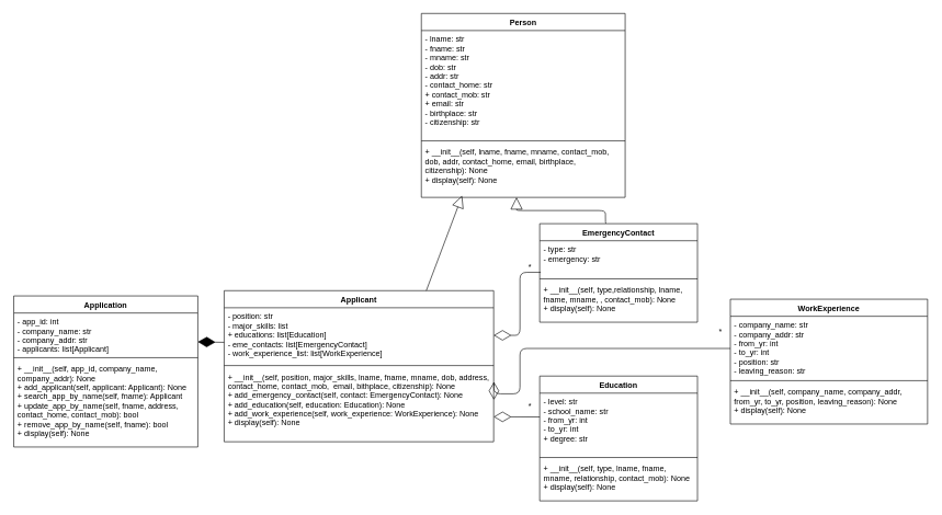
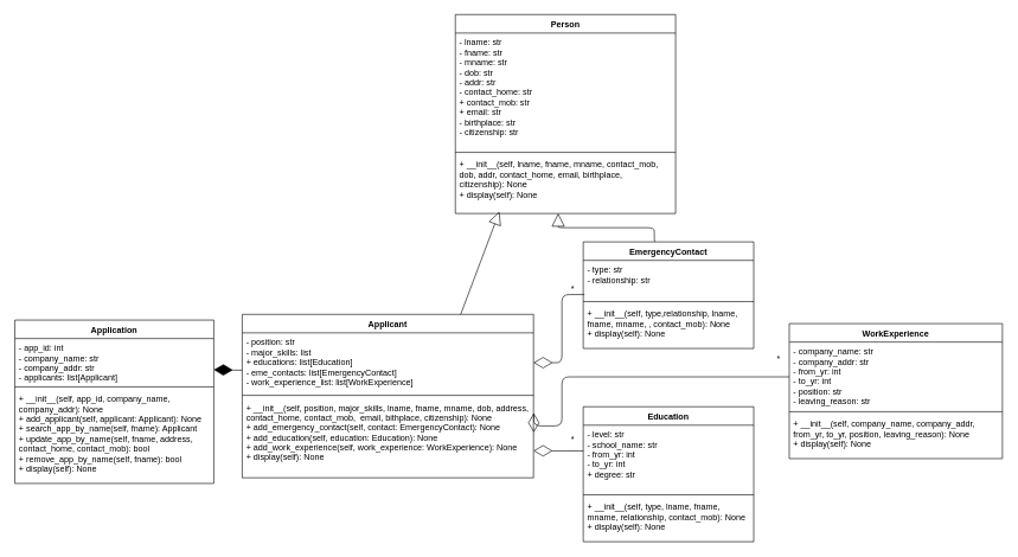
- <mxCell id="19" value="- type: str&#10;- emergency: str" style="text;strokeColor=none;fillColor=none;align=left;verticalAlign=top;spacingLeft=4;spacingRight=4;overflow=hidden;rotatable=0;points=[[0,0.5],[1,0.5]];portConstraint=eastwest;" parent="18" vertex="1"><mxGeometry y="26" width="240" height="54" as="geometry" /></mxCell>
+ <mxCell id="19" value="- type: str&#10;- relationship: str" style="text;strokeColor=none;fillColor=none;align=left;verticalAlign=top;spacingLeft=4;spacingRight=4;overflow=hidden;rotatable=0;points=[[0,0.5],[1,0.5]];portConstraint=eastwest;" parent="18" vertex="1"><mxGeometry y="26" width="240" height="54" as="geometry" /></mxCell>
